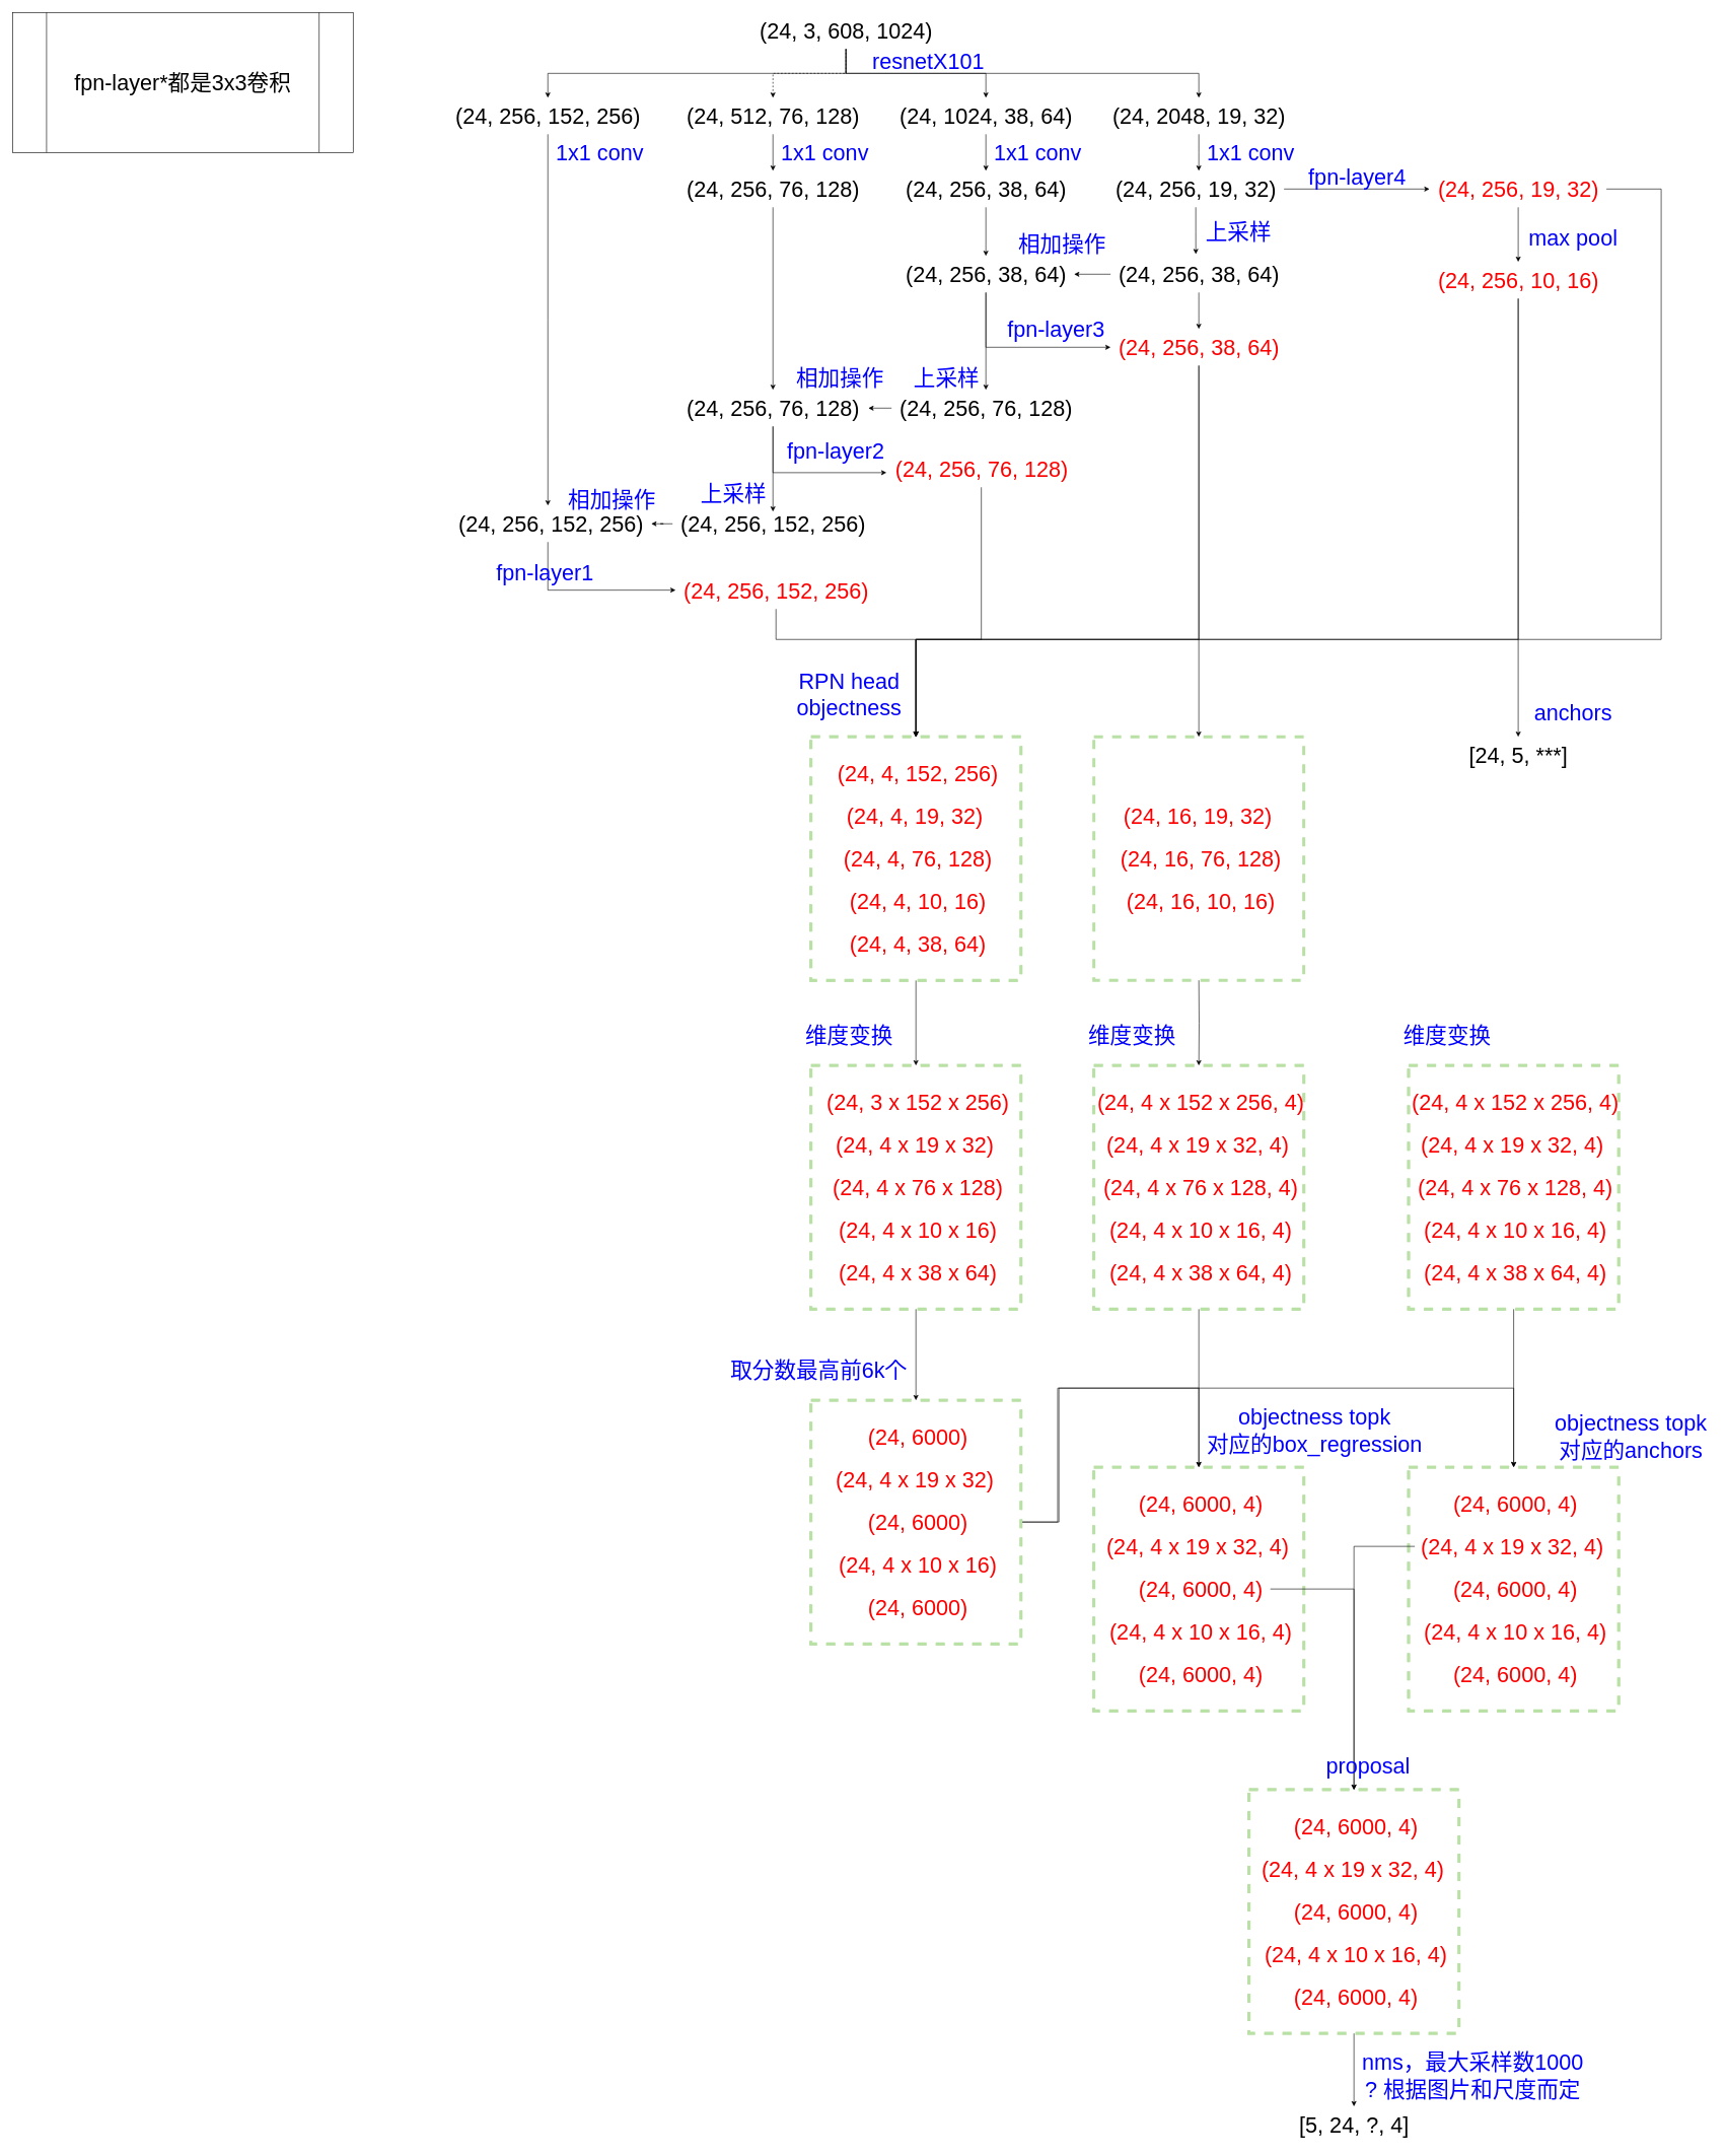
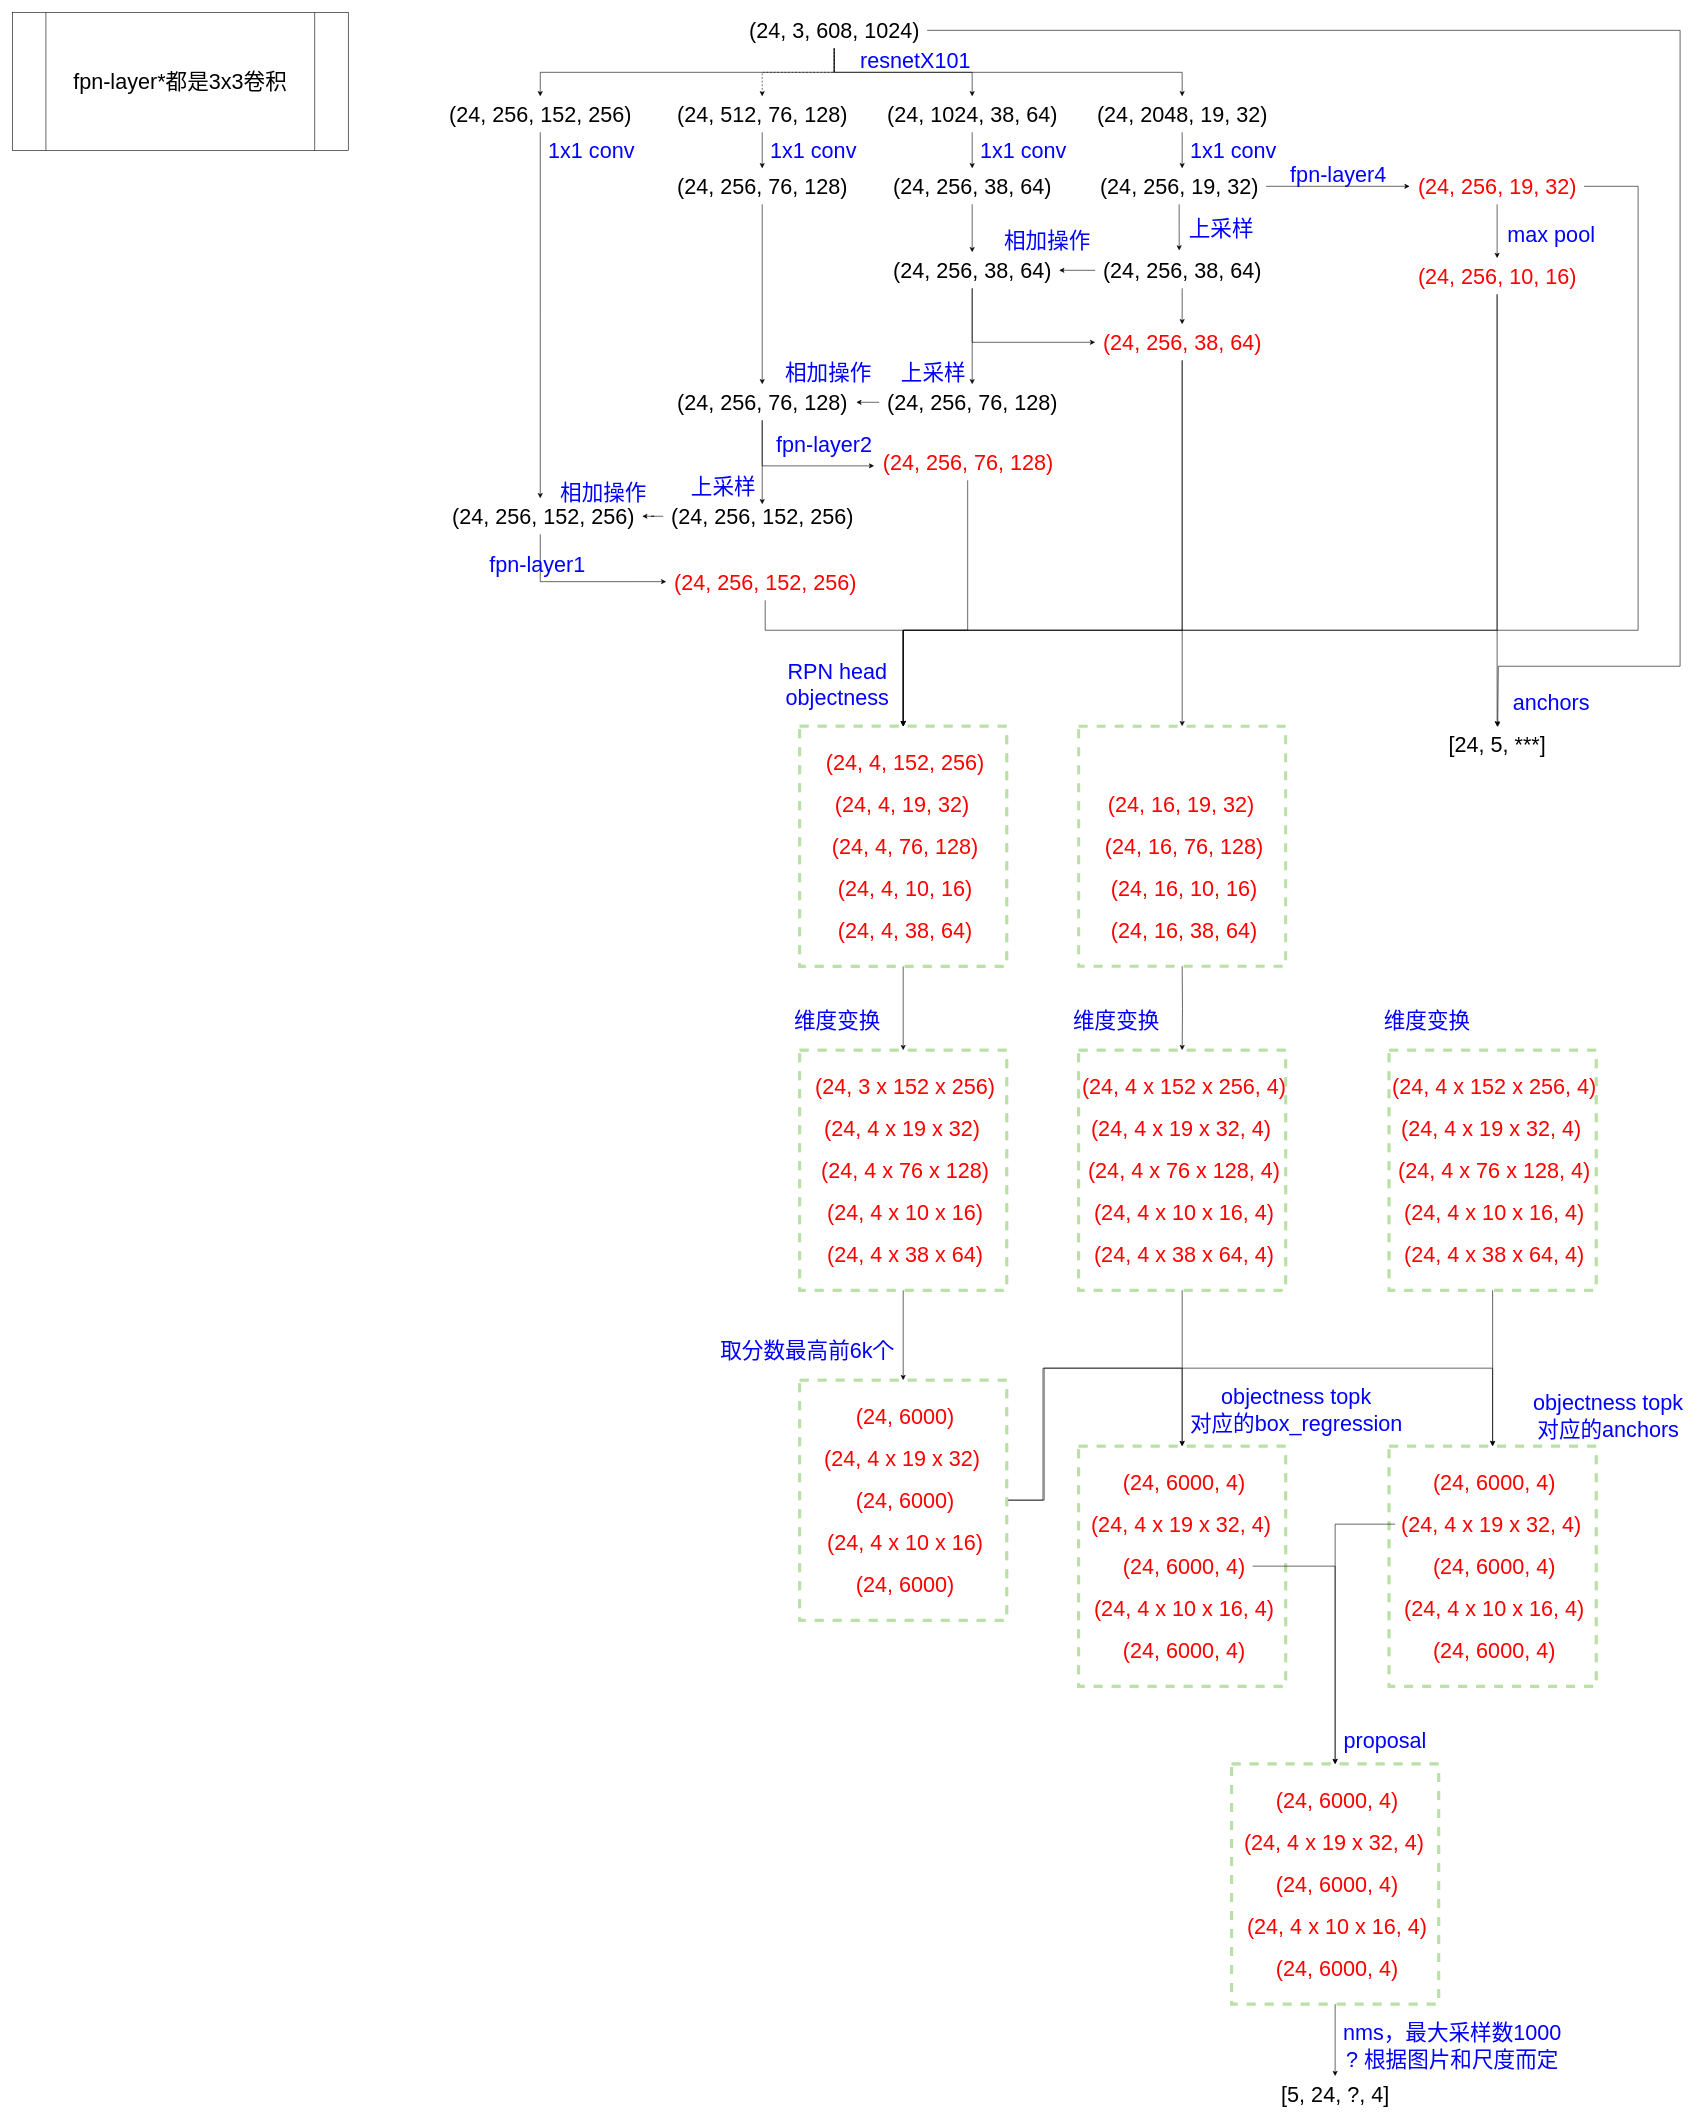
+ <mxCell id="6" style="edgeStyle=orthogonalEdgeStyle;rounded=0;orthogonalLoop=1;jettySize=auto;html=1;entryX=0.505;entryY=0.022;entryDx=0;entryDy=0;entryPerimeter=0;fontSize=36;fontColor=#000000;" edge="1" parent="1" source="7" target="88"><mxGeometry relative="1" as="geometry"><Array as="points"><mxPoint x="2800" y="50" /><mxPoint x="2800" y="1110" /><mxPoint x="2497" y="1110" /></Array></mxGeometry></mxCell>
- <mxCell id="40" value="fpn-layer3" style="text;html=1;align=center;verticalAlign=middle;resizable=0;points=[];autosize=1;strokeColor=none;fillColor=none;fontSize=36;fontColor=#0000FF;" vertex="1" parent="1"><mxGeometry x="1645" y="510" width="180" height="60" as="geometry" /></mxCell>
+ <mxCell id="84" value="&lt;font color=&quot;#ff0000&quot;&gt;(24, 16, 38, 64)&lt;/font&gt;" style="text;html=1;align=center;verticalAlign=middle;resizable=0;points=[];autosize=1;strokeColor=none;fillColor=none;fontSize=36;fontColor=#0000FF;" vertex="1" parent="1"><mxGeometry x="1837.5" y="1520" width="270" height="60" as="geometry" /></mxCell>
- <mxCell id="175" value="proposal" style="text;html=1;align=center;verticalAlign=middle;resizable=0;points=[];autosize=1;strokeColor=none;fillColor=none;fontSize=36;fontColor=#0000FF;" vertex="1" parent="1"><mxGeometry x="2167.5" y="2870" width="160" height="60" as="geometry" /></mxCell>
+ <mxCell id="175" value="proposal" style="text;html=1;align=center;verticalAlign=middle;resizable=0;points=[];autosize=1;strokeColor=none;fillColor=none;fontSize=36;fontColor=#0000FF;" vertex="1" parent="1"><mxGeometry x="2227.5" y="2870" width="160" height="60" as="geometry" /></mxCell>
